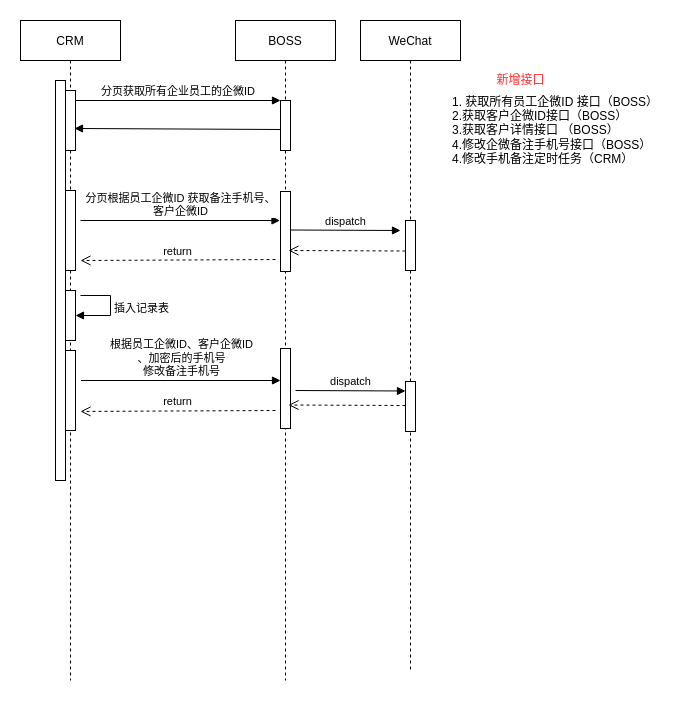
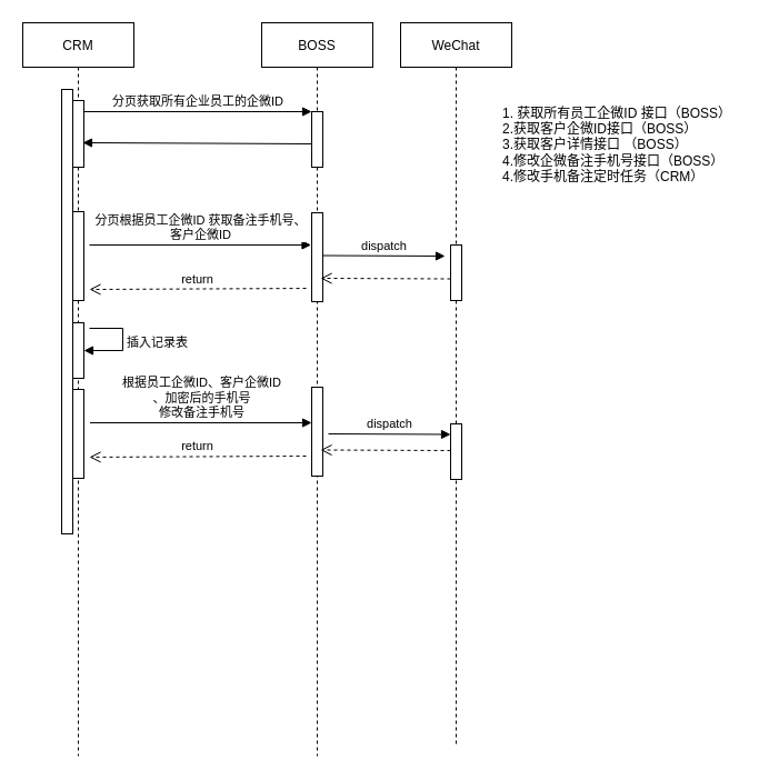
- <mxCell id="25" value="&lt;font color=&quot;#ff3333&quot;&gt;新增接口&lt;/font&gt;" style="text;html=1;align=center;verticalAlign=middle;resizable=0;points=[];autosize=1;strokeColor=none;fillColor=none;" parent="1" vertex="1"><mxGeometry x="490" y="70" width="60" height="20" as="geometry" /></mxCell>
